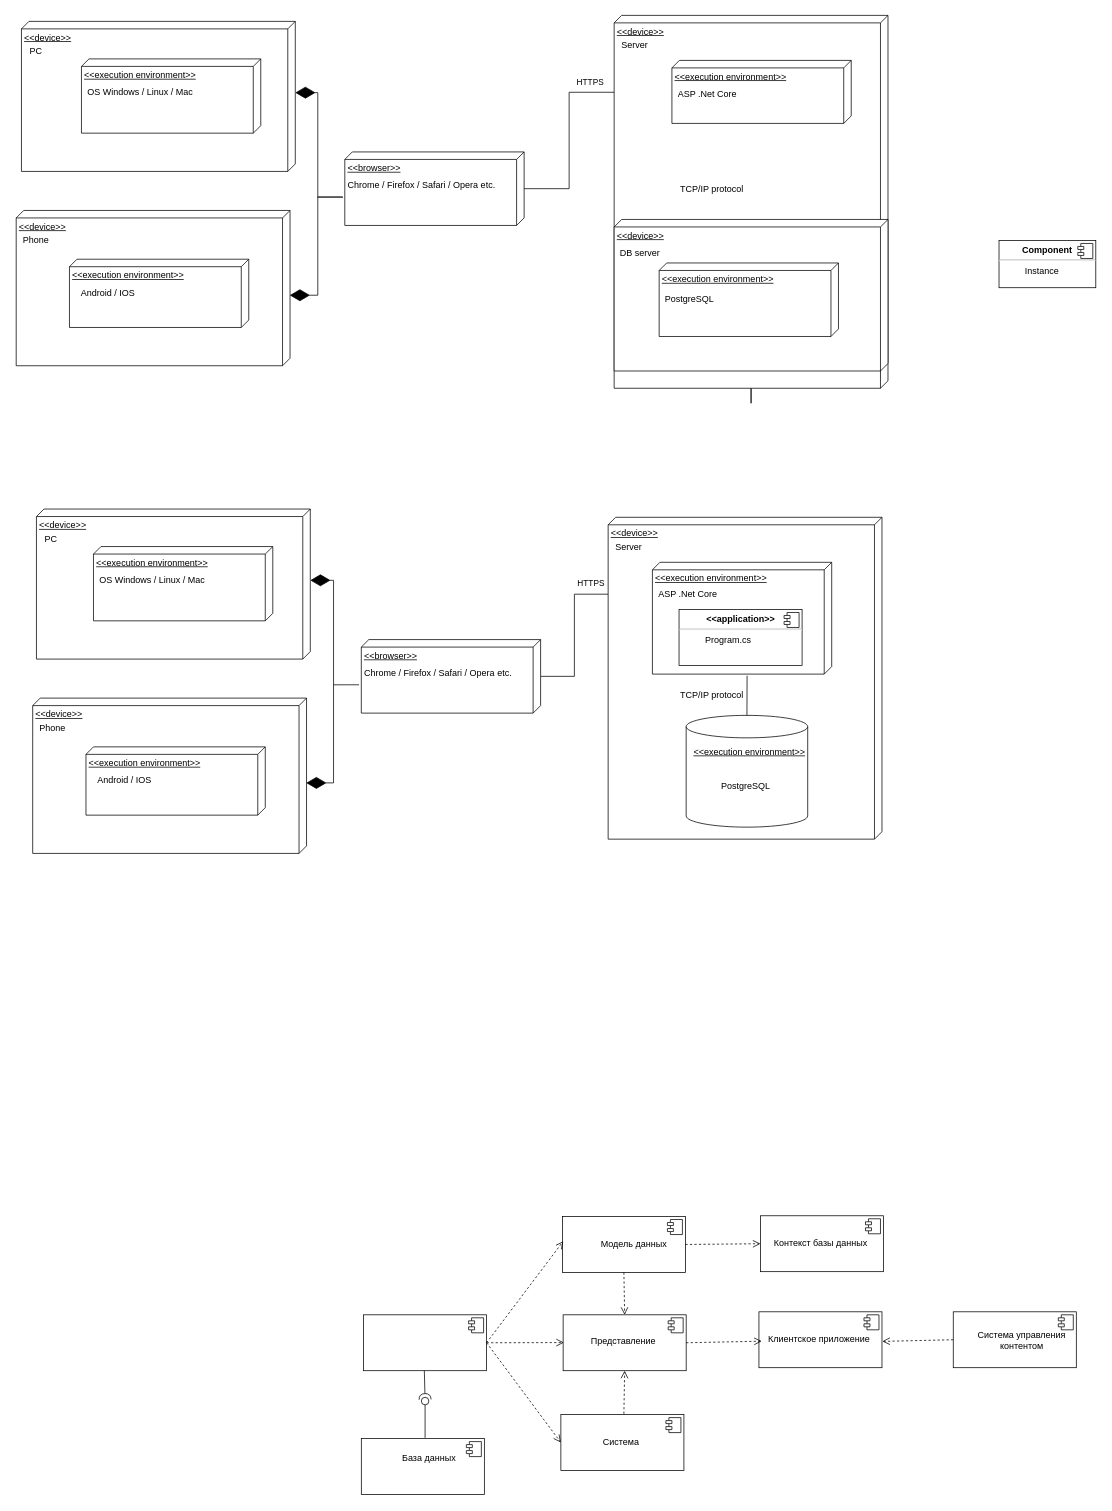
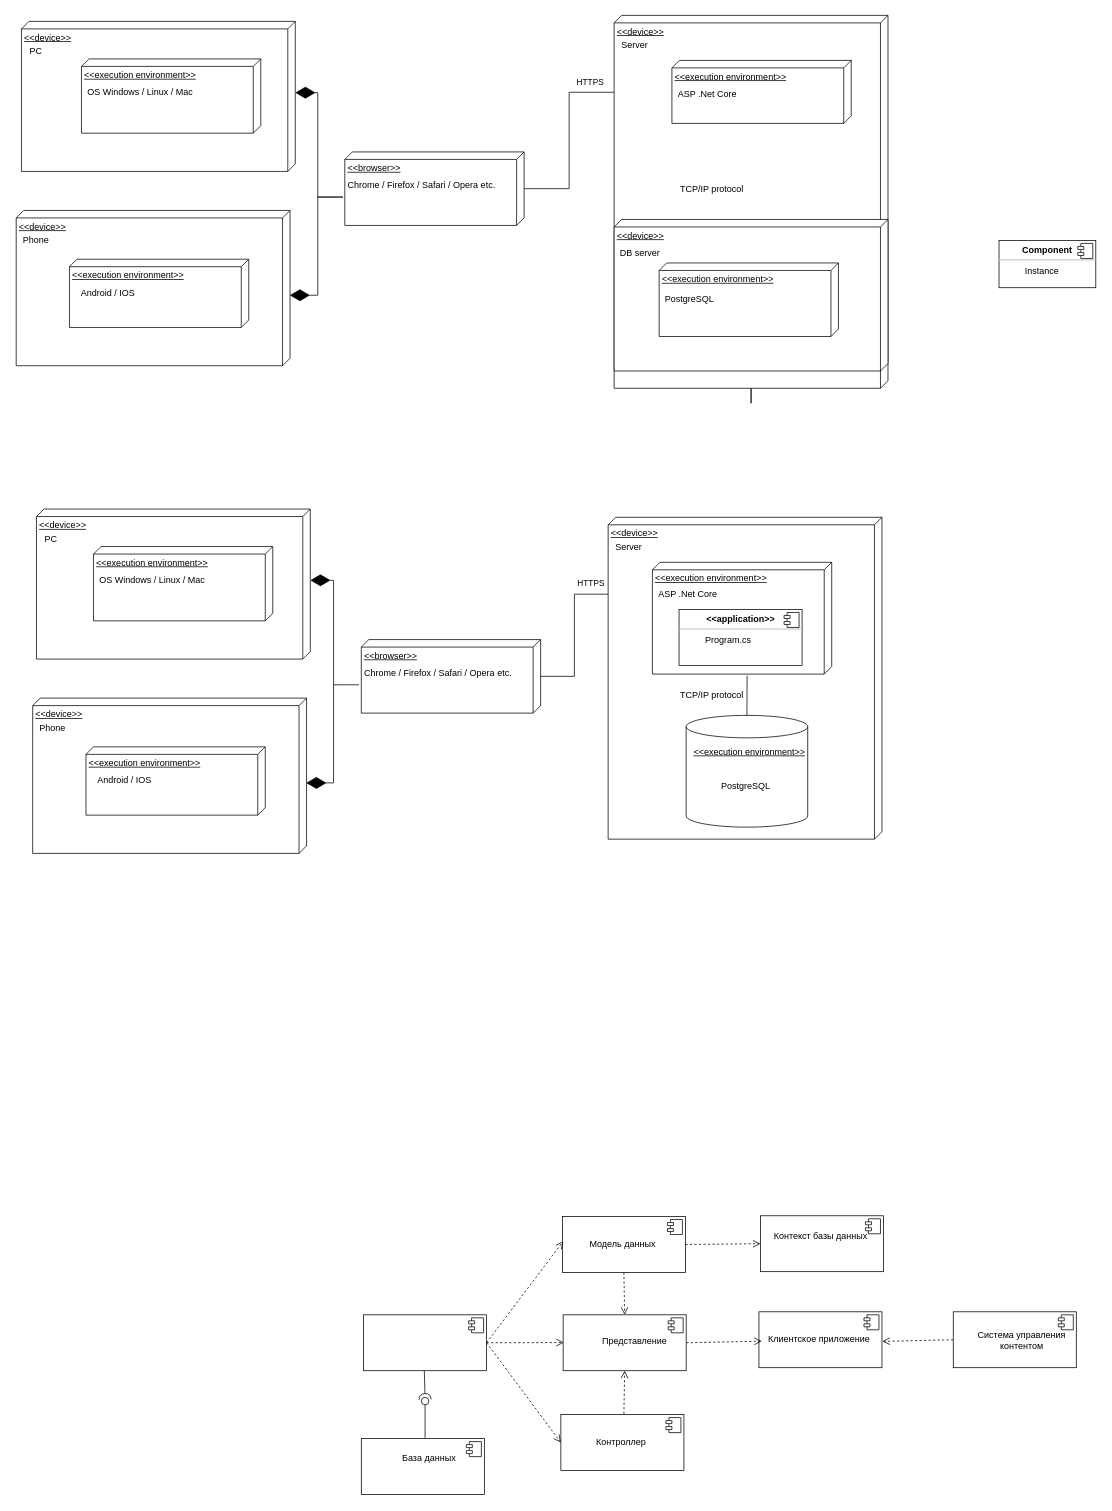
- <mxCell id="63" value="Контекст базы данных" style="text;html=1;align=center;verticalAlign=middle;resizable=0;points=[];autosize=1;strokeColor=none;fillColor=none;" parent="60" vertex="1"><mxGeometry x="8" y="24.253" width="143" height="26" as="geometry" /></mxCell>
+ <mxCell id="63" value="Контекст базы данных" style="text;html=1;align=center;verticalAlign=middle;resizable=0;points=[];autosize=1;strokeColor=none;fillColor=none;" parent="60" vertex="1"><mxGeometry x="8" y="14.253" width="143" height="26" as="geometry" /></mxCell>
- <mxCell id="90" value="Модель данных" style="text;html=1;align=center;verticalAlign=middle;resizable=0;points=[];autosize=1;strokeColor=none;fillColor=none;" parent="87" vertex="1"><mxGeometry x="42" y="24.253" width="106" height="26" as="geometry" /></mxCell>
+ <mxCell id="90" value="Модель данных" style="text;html=1;align=center;verticalAlign=middle;resizable=0;points=[];autosize=1;strokeColor=none;fillColor=none;" parent="87" vertex="1"><mxGeometry x="27" y="24.253" width="106" height="26" as="geometry" /></mxCell>
- <mxCell id="86" value="Представление" style="text;html=1;align=center;verticalAlign=middle;resizable=0;points=[];autosize=1;strokeColor=none;fillColor=none;" parent="83" vertex="1"><mxGeometry x="27" y="25.253" width="105" height="26" as="geometry" /></mxCell>
+ <mxCell id="86" value="Представление" style="text;html=1;align=center;verticalAlign=middle;resizable=0;points=[];autosize=1;strokeColor=none;fillColor=none;" parent="83" vertex="1"><mxGeometry x="42" y="25.253" width="105" height="26" as="geometry" /></mxCell>
- <mxCell id="75" value="Система" style="text;html=1;align=center;verticalAlign=middle;resizable=0;points=[];autosize=1;strokeColor=none;fillColor=none;" parent="72" vertex="1"><mxGeometry x="38" y="24.253" width="84" height="26" as="geometry" /></mxCell>
+ <mxCell id="75" value="Контроллер" style="text;html=1;align=center;verticalAlign=middle;resizable=0;points=[];autosize=1;strokeColor=none;fillColor=none;" parent="72" vertex="1"><mxGeometry x="38" y="24.253" width="84" height="26" as="geometry" /></mxCell>
